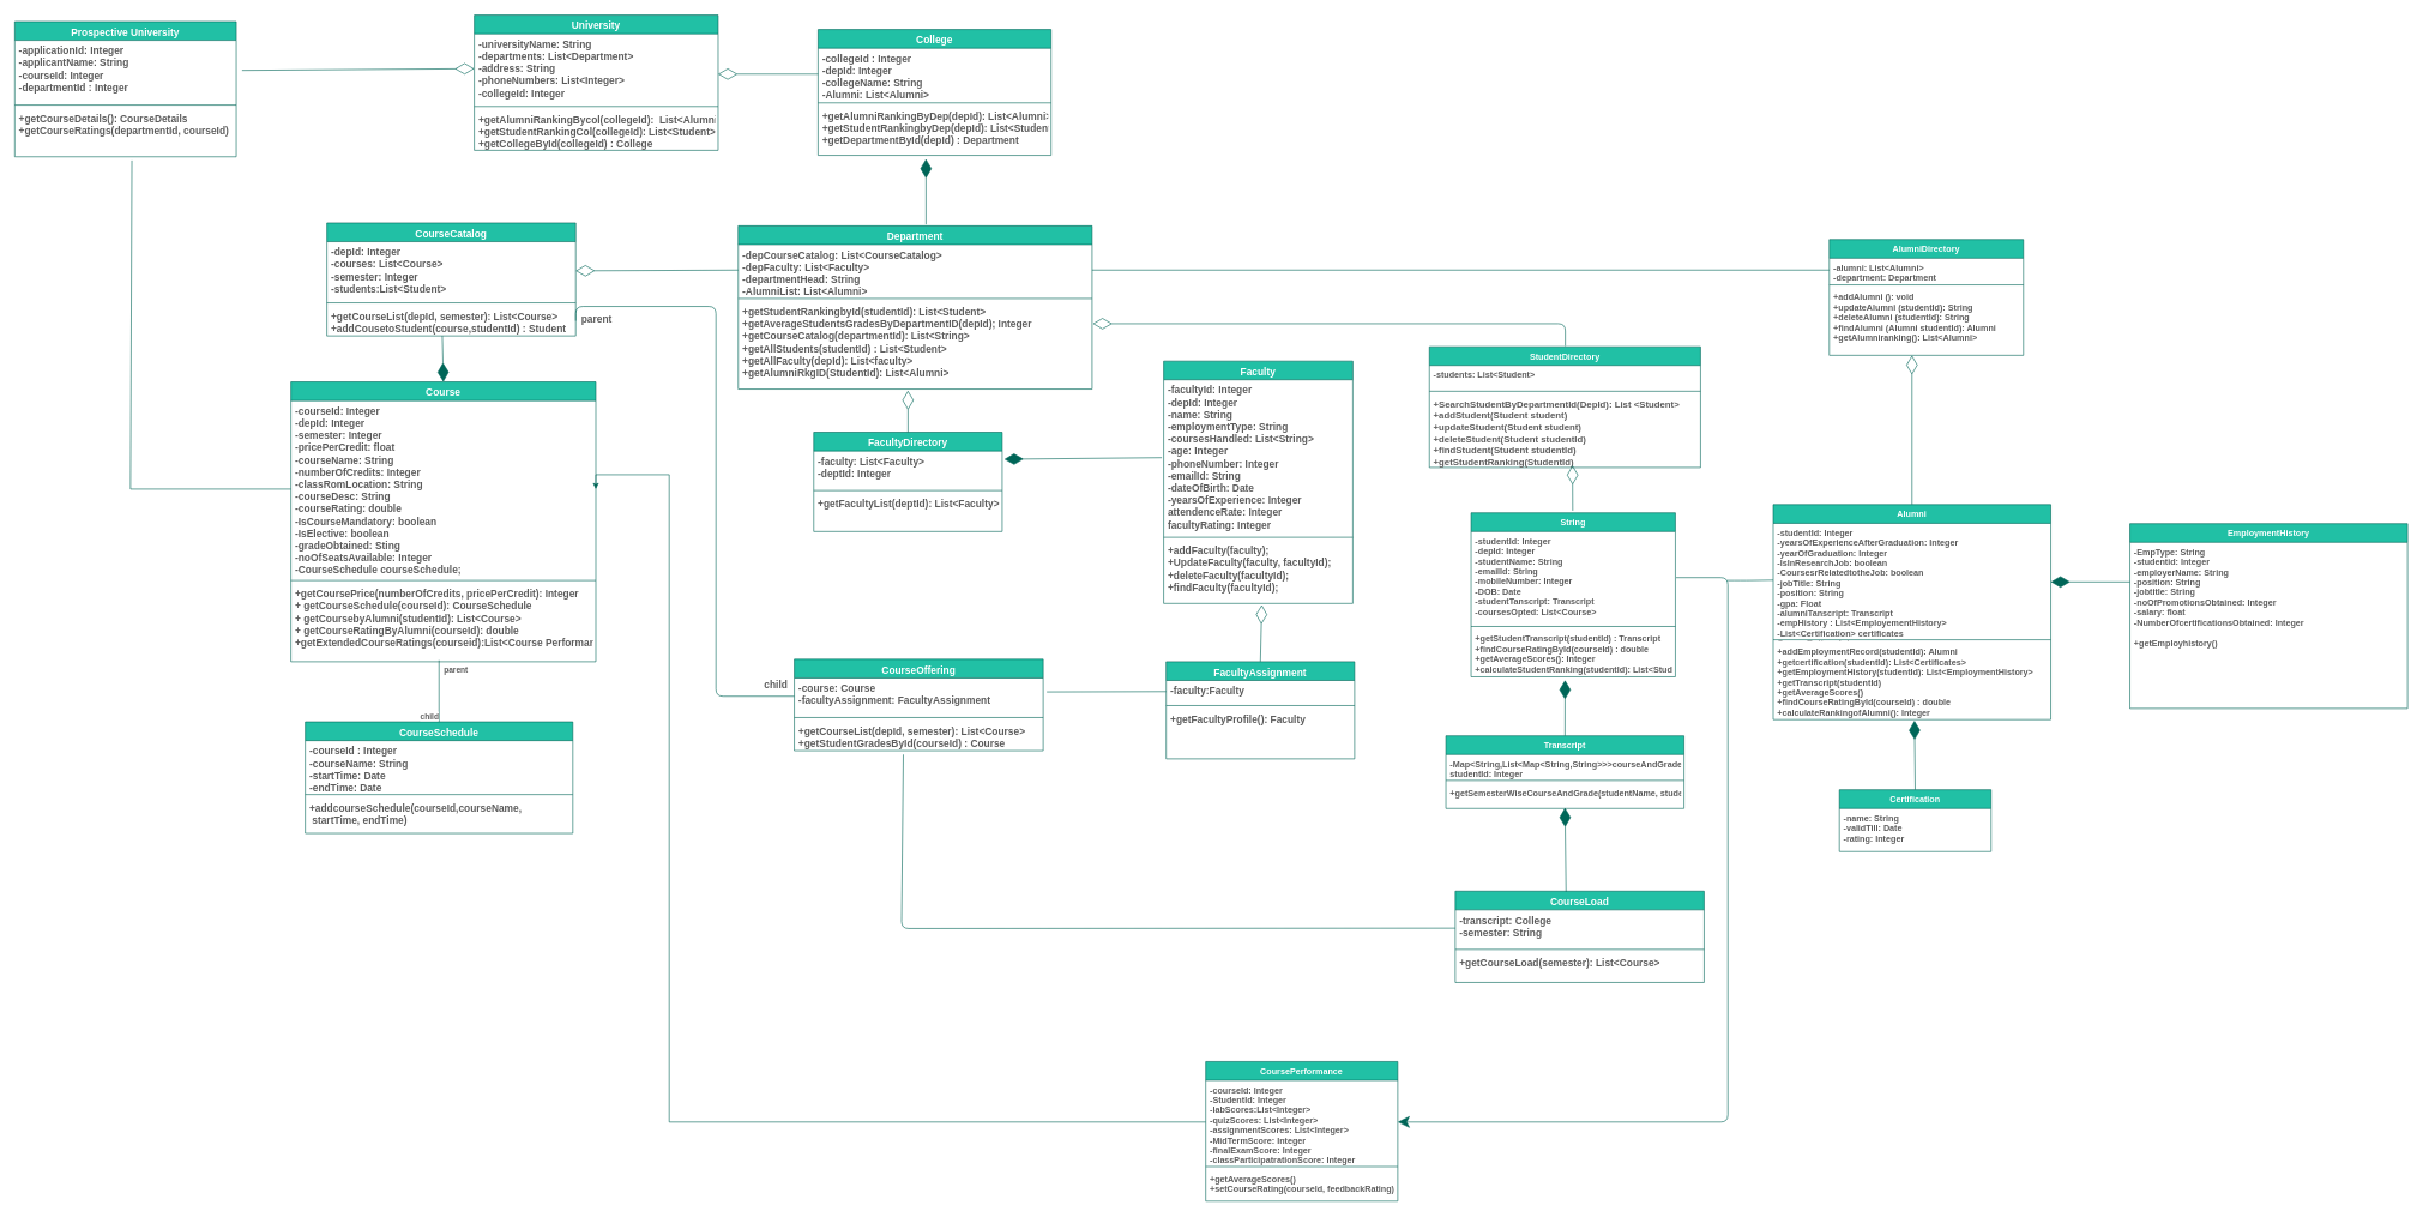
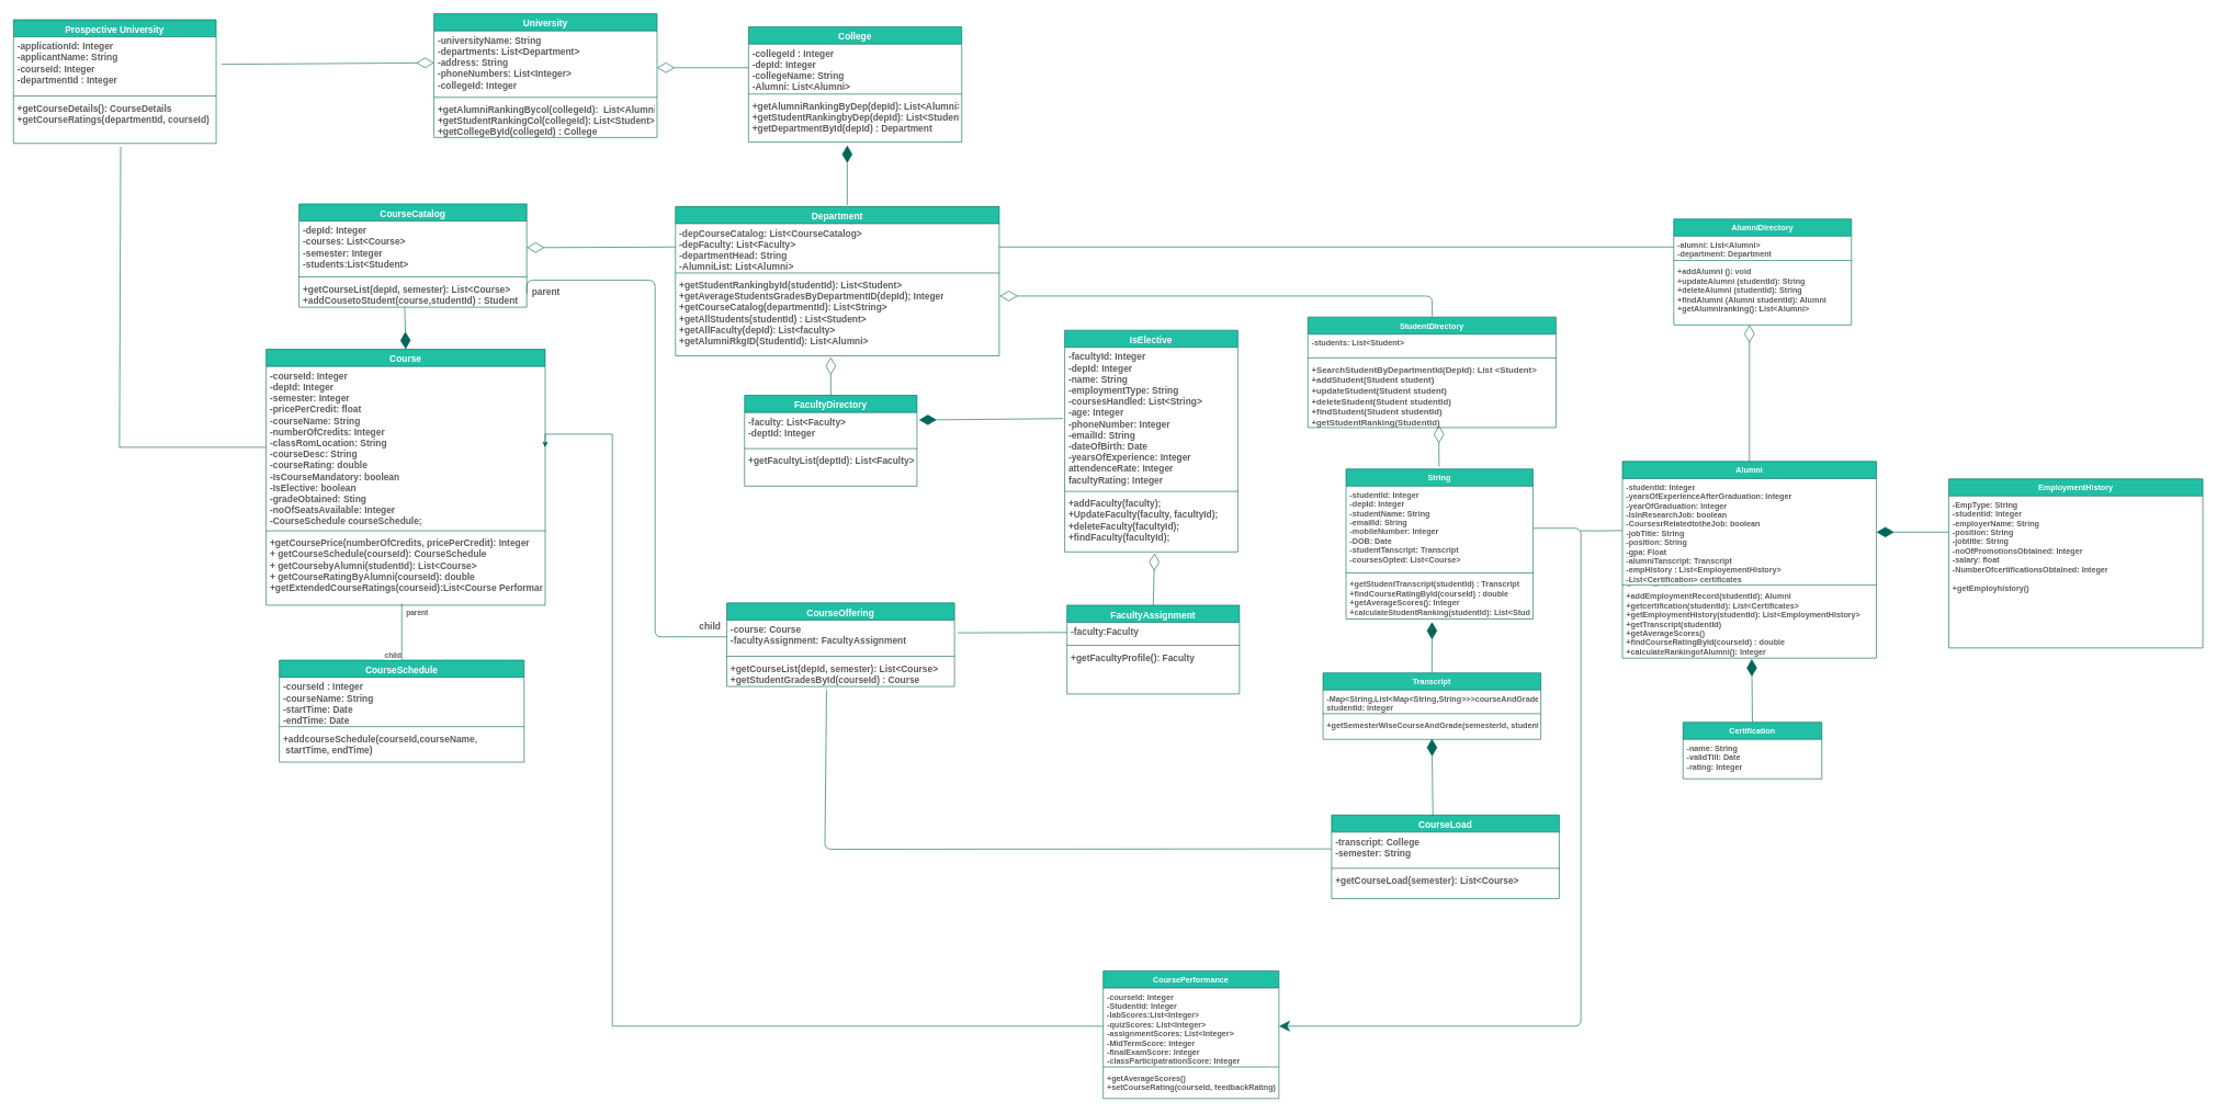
- <mxCell id="30" value="Faculty" style="swimlane;fontStyle=1;align=center;verticalAlign=top;childLayout=stackLayout;horizontal=1;startSize=26;horizontalStack=0;resizeParent=1;resizeParentMax=0;resizeLast=0;collapsible=1;marginBottom=0;hachureGap=4;pointerEvents=0;fontSize=14;fillColor=#21C0A5;strokeColor=#006658;fontColor=#FFFFFF;" parent="1" vertex="1"><mxGeometry x="1617.5" y="501" width="263" height="337" as="geometry"><mxRectangle x="114" y="142" width="112" height="26" as="alternateBounds" /></mxGeometry></mxCell>
+ <mxCell id="30" value="IsElective" style="swimlane;fontStyle=1;align=center;verticalAlign=top;childLayout=stackLayout;horizontal=1;startSize=26;horizontalStack=0;resizeParent=1;resizeParentMax=0;resizeLast=0;collapsible=1;marginBottom=0;hachureGap=4;pointerEvents=0;fontSize=14;fillColor=#21C0A5;strokeColor=#006658;fontColor=#FFFFFF;" parent="1" vertex="1"><mxGeometry x="1617.5" y="501" width="263" height="337" as="geometry"><mxRectangle x="114" y="142" width="112" height="26" as="alternateBounds" /></mxGeometry></mxCell>
- <mxCell id="73" value="+getSemesterWiseCourseAndGrade(studentName, studentId)&#10;" style="text;strokeColor=none;fillColor=none;align=left;verticalAlign=top;spacingLeft=4;spacingRight=4;overflow=hidden;rotatable=0;points=[[0,0.5],[1,0.5]];portConstraint=eastwest;fontColor=#5C5C5C;fontStyle=1" parent="70" vertex="1"><mxGeometry y="66" width="331" height="35" as="geometry" /></mxCell>
+ <mxCell id="73" value="+getSemesterWiseCourseAndGrade(semesterId, studentId)&#10;" style="text;strokeColor=none;fillColor=none;align=left;verticalAlign=top;spacingLeft=4;spacingRight=4;overflow=hidden;rotatable=0;points=[[0,0.5],[1,0.5]];portConstraint=eastwest;fontColor=#5C5C5C;fontStyle=1" parent="70" vertex="1"><mxGeometry y="66" width="331" height="35" as="geometry" /></mxCell>
